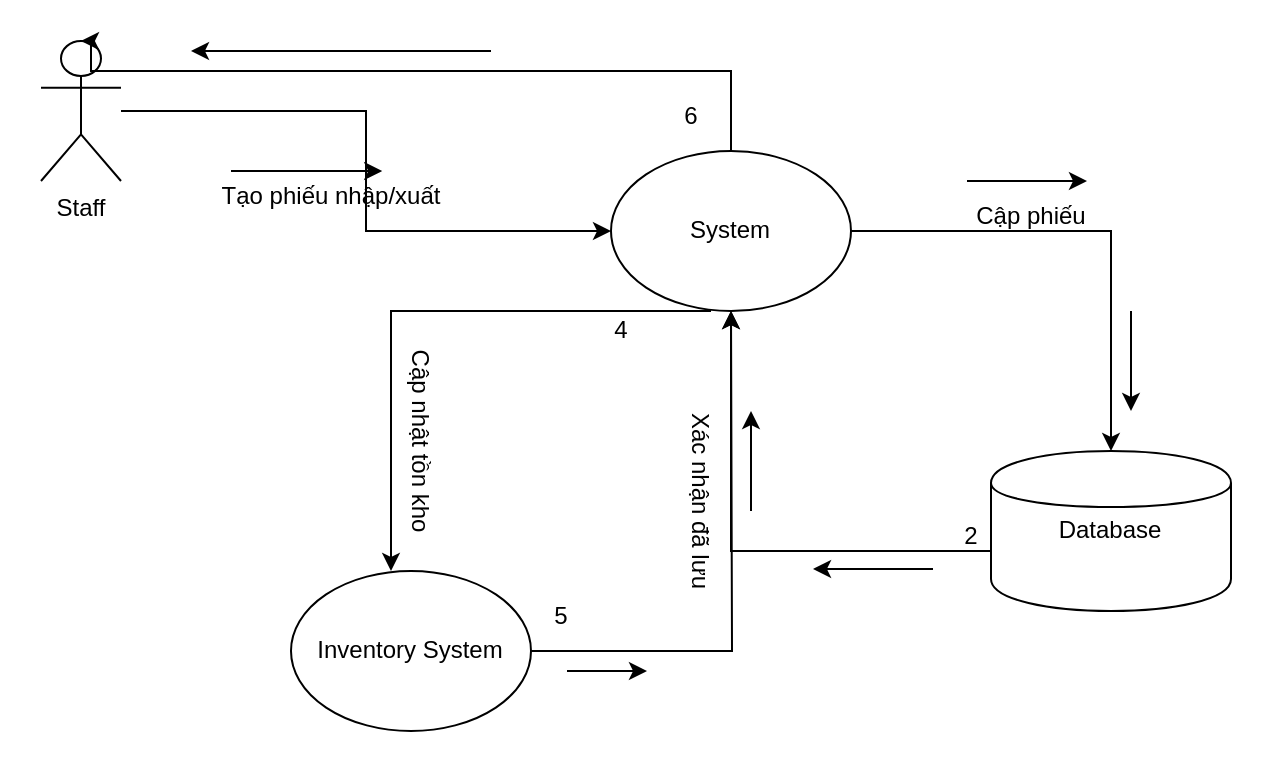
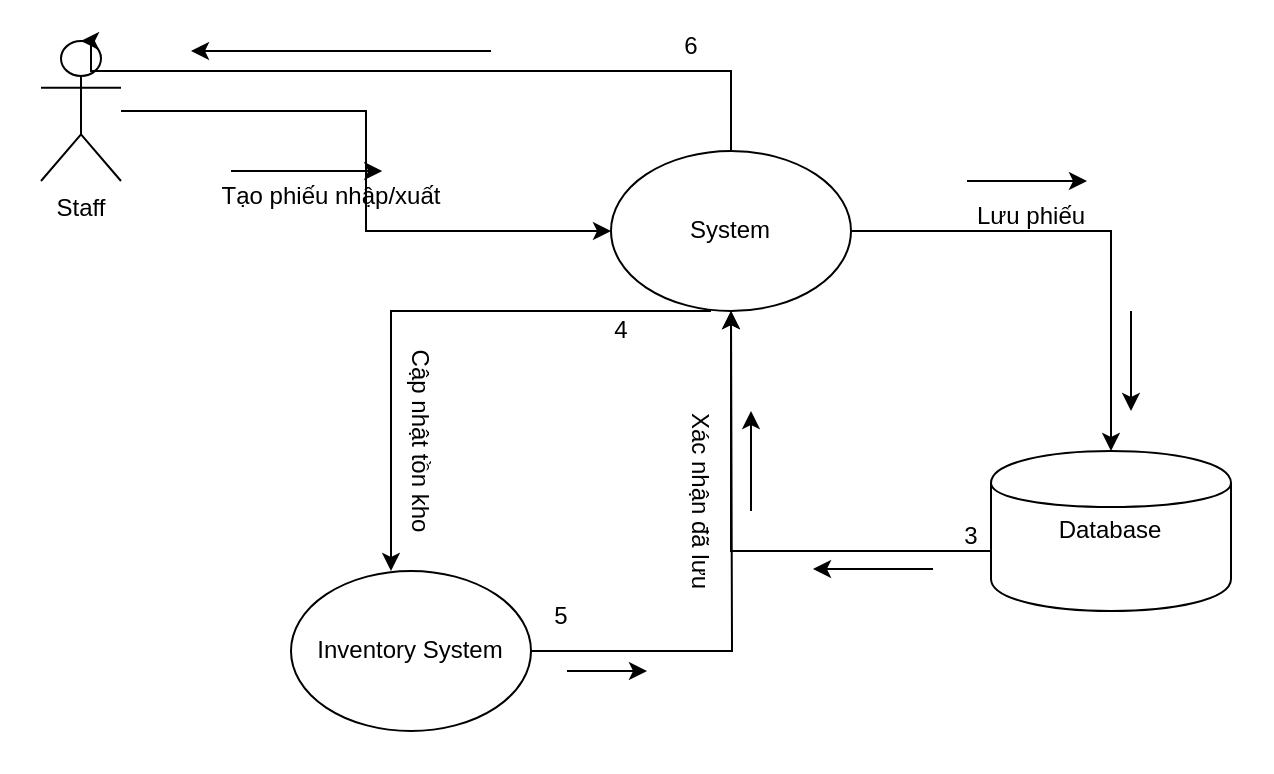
- <mxCell id="25" value="6" style="text;html=1;align=center;verticalAlign=middle;resizable=0;points=[];autosize=1;strokeColor=none;fillColor=none;" vertex="1" parent="1"><mxGeometry x="330" y="43" width="30" height="30" as="geometry" /></mxCell>
+ <mxCell id="25" value="6" style="text;html=1;align=center;verticalAlign=middle;resizable=0;points=[];autosize=1;strokeColor=none;fillColor=none;" vertex="1" parent="1"><mxGeometry x="330" y="8" width="30" height="30" as="geometry" /></mxCell>
- <mxCell id="13" value="Cập phiếu" style="text;html=1;align=center;verticalAlign=middle;resizable=0;points=[];autosize=1;strokeColor=none;fillColor=none;" vertex="1" parent="1"><mxGeometry x="475" y="93" width="80" height="30" as="geometry" /></mxCell>
+ <mxCell id="13" value="Lưu phiếu" style="text;html=1;align=center;verticalAlign=middle;resizable=0;points=[];autosize=1;strokeColor=none;fillColor=none;" vertex="1" parent="1"><mxGeometry x="475" y="93" width="80" height="30" as="geometry" /></mxCell>
- <mxCell id="14" value="2" style="text;html=1;align=center;verticalAlign=middle;resizable=0;points=[];autosize=1;strokeColor=none;fillColor=none;" vertex="1" parent="1"><mxGeometry x="470" y="253" width="30" height="30" as="geometry" /></mxCell>
+ <mxCell id="14" value="3" style="text;html=1;align=center;verticalAlign=middle;resizable=0;points=[];autosize=1;strokeColor=none;fillColor=none;" vertex="1" parent="1"><mxGeometry x="470" y="253" width="30" height="30" as="geometry" /></mxCell>
